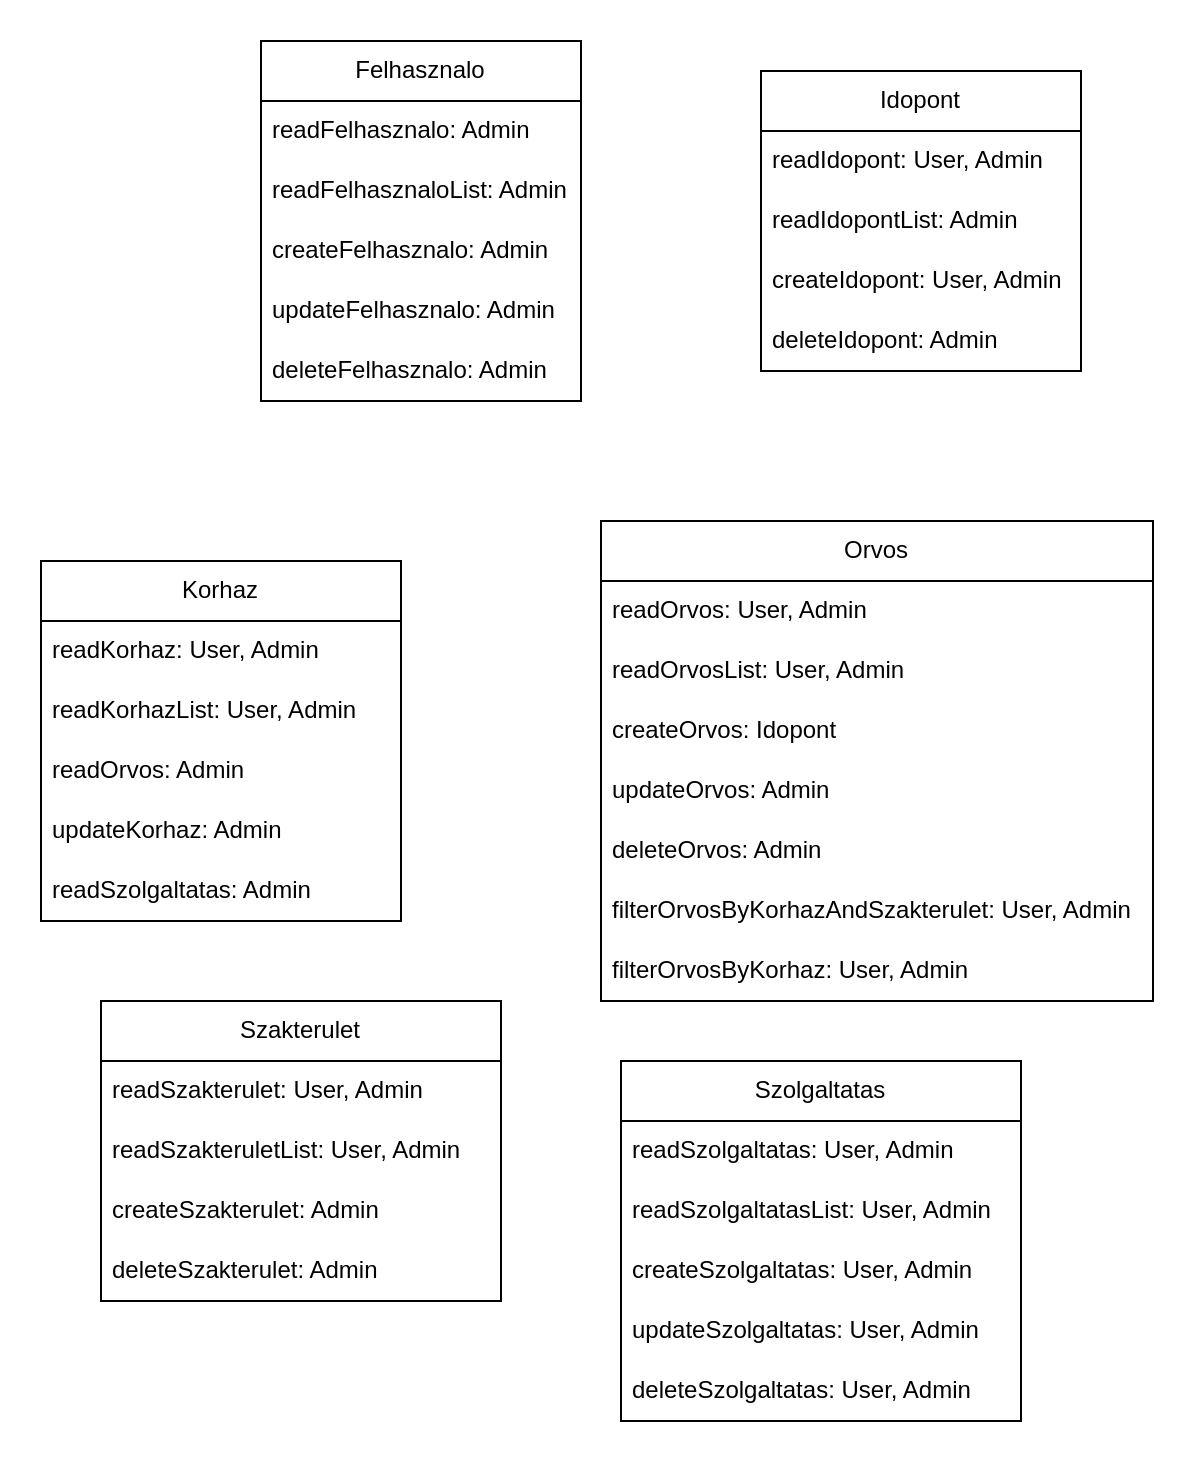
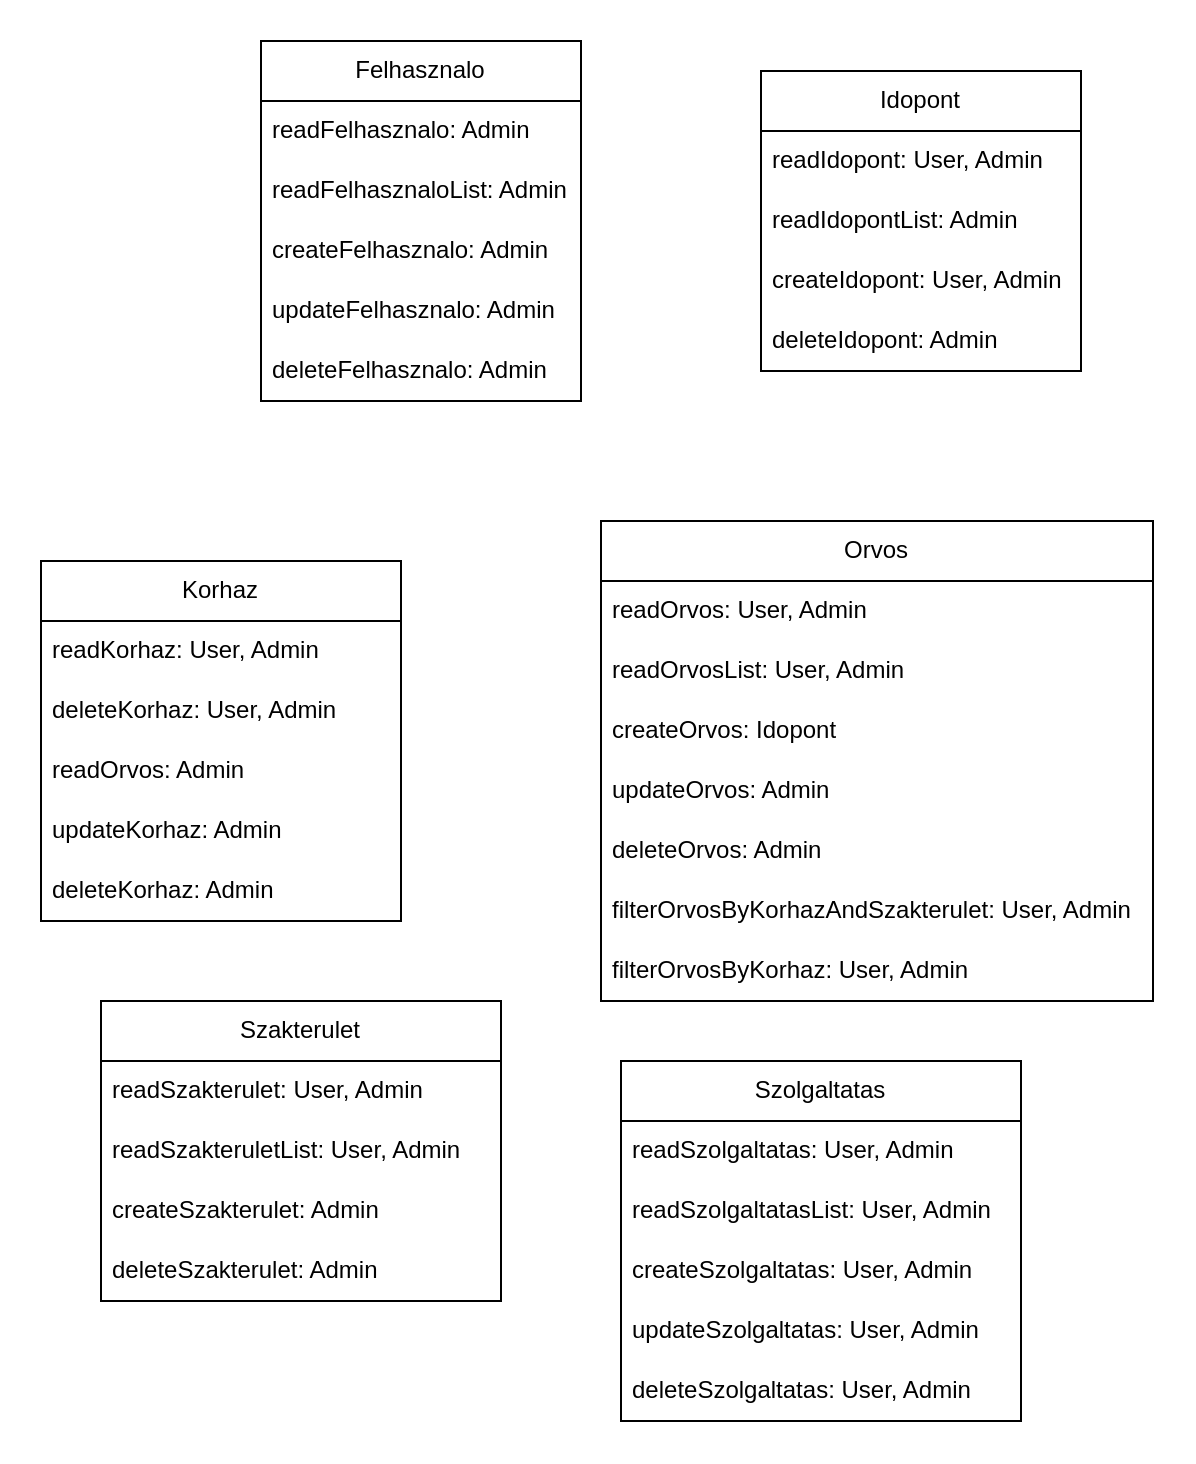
- <mxCell id="15" value="readKorhazList: User, Admin" style="text;strokeColor=none;fillColor=none;align=left;verticalAlign=middle;spacingLeft=4;spacingRight=4;overflow=hidden;points=[[0,0.5],[1,0.5]];portConstraint=eastwest;rotatable=0;whiteSpace=wrap;html=1;" vertex="1" parent="13"><mxGeometry y="60" width="180" height="30" as="geometry" /></mxCell>
+ <mxCell id="15" value="deleteKorhaz: User, Admin" style="text;strokeColor=none;fillColor=none;align=left;verticalAlign=middle;spacingLeft=4;spacingRight=4;overflow=hidden;points=[[0,0.5],[1,0.5]];portConstraint=eastwest;rotatable=0;whiteSpace=wrap;html=1;" vertex="1" parent="13"><mxGeometry y="60" width="180" height="30" as="geometry" /></mxCell>
- <mxCell id="18" value="readSzolgaltatas: Admin" style="text;strokeColor=none;fillColor=none;align=left;verticalAlign=middle;spacingLeft=4;spacingRight=4;overflow=hidden;points=[[0,0.5],[1,0.5]];portConstraint=eastwest;rotatable=0;whiteSpace=wrap;html=1;" vertex="1" parent="13"><mxGeometry y="150" width="180" height="30" as="geometry" /></mxCell>
+ <mxCell id="18" value="deleteKorhaz: Admin" style="text;strokeColor=none;fillColor=none;align=left;verticalAlign=middle;spacingLeft=4;spacingRight=4;overflow=hidden;points=[[0,0.5],[1,0.5]];portConstraint=eastwest;rotatable=0;whiteSpace=wrap;html=1;" vertex="1" parent="13"><mxGeometry y="150" width="180" height="30" as="geometry" /></mxCell>
